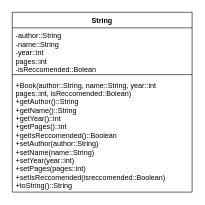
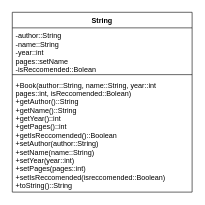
- <mxCell id="3" value="-author::String&#10;-name::String&#10;-year::int&#10;pages::int&#10;-isReccomended::Bolean" style="text;strokeColor=none;fillColor=none;align=left;verticalAlign=top;spacingLeft=4;spacingRight=4;overflow=hidden;rotatable=0;points=[[0,0.5],[1,0.5]];portConstraint=eastwest;" vertex="1" parent="2"><mxGeometry y="26" width="300" height="74" as="geometry" /></mxCell>
+ <mxCell id="3" value="-author::String&#10;-name::String&#10;-year::int&#10;pages::setName&#10;-isReccomended::Bolean" style="text;strokeColor=none;fillColor=none;align=left;verticalAlign=top;spacingLeft=4;spacingRight=4;overflow=hidden;rotatable=0;points=[[0,0.5],[1,0.5]];portConstraint=eastwest;" vertex="1" parent="2"><mxGeometry y="26" width="300" height="74" as="geometry" /></mxCell>
